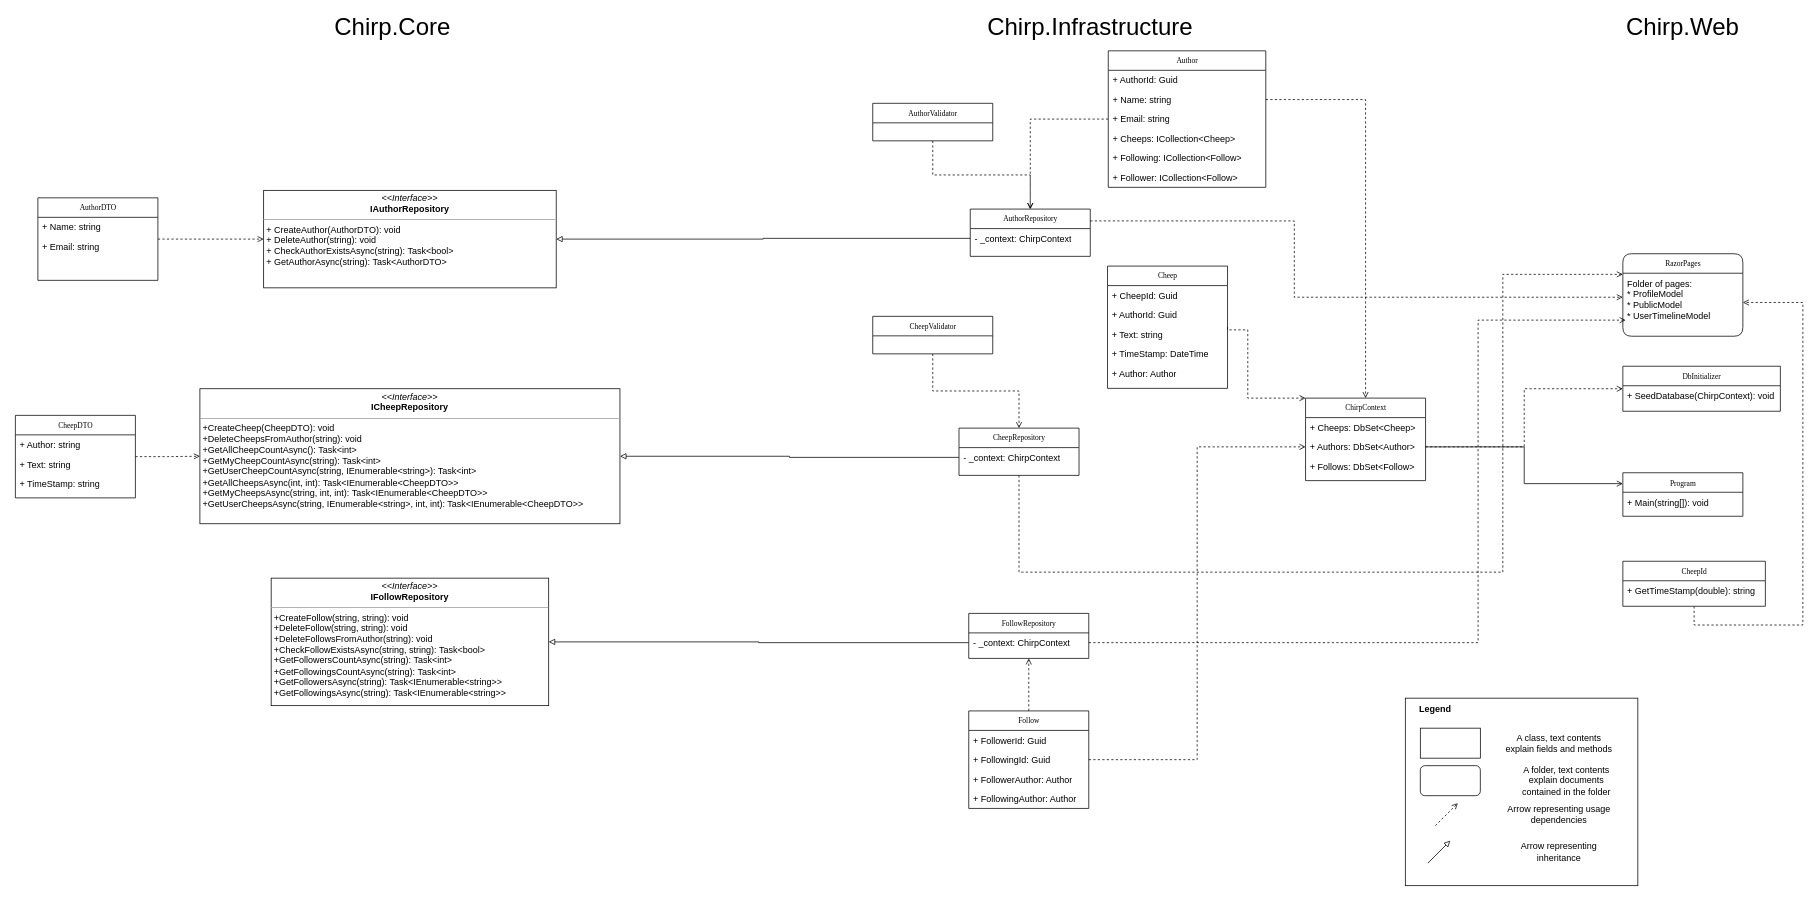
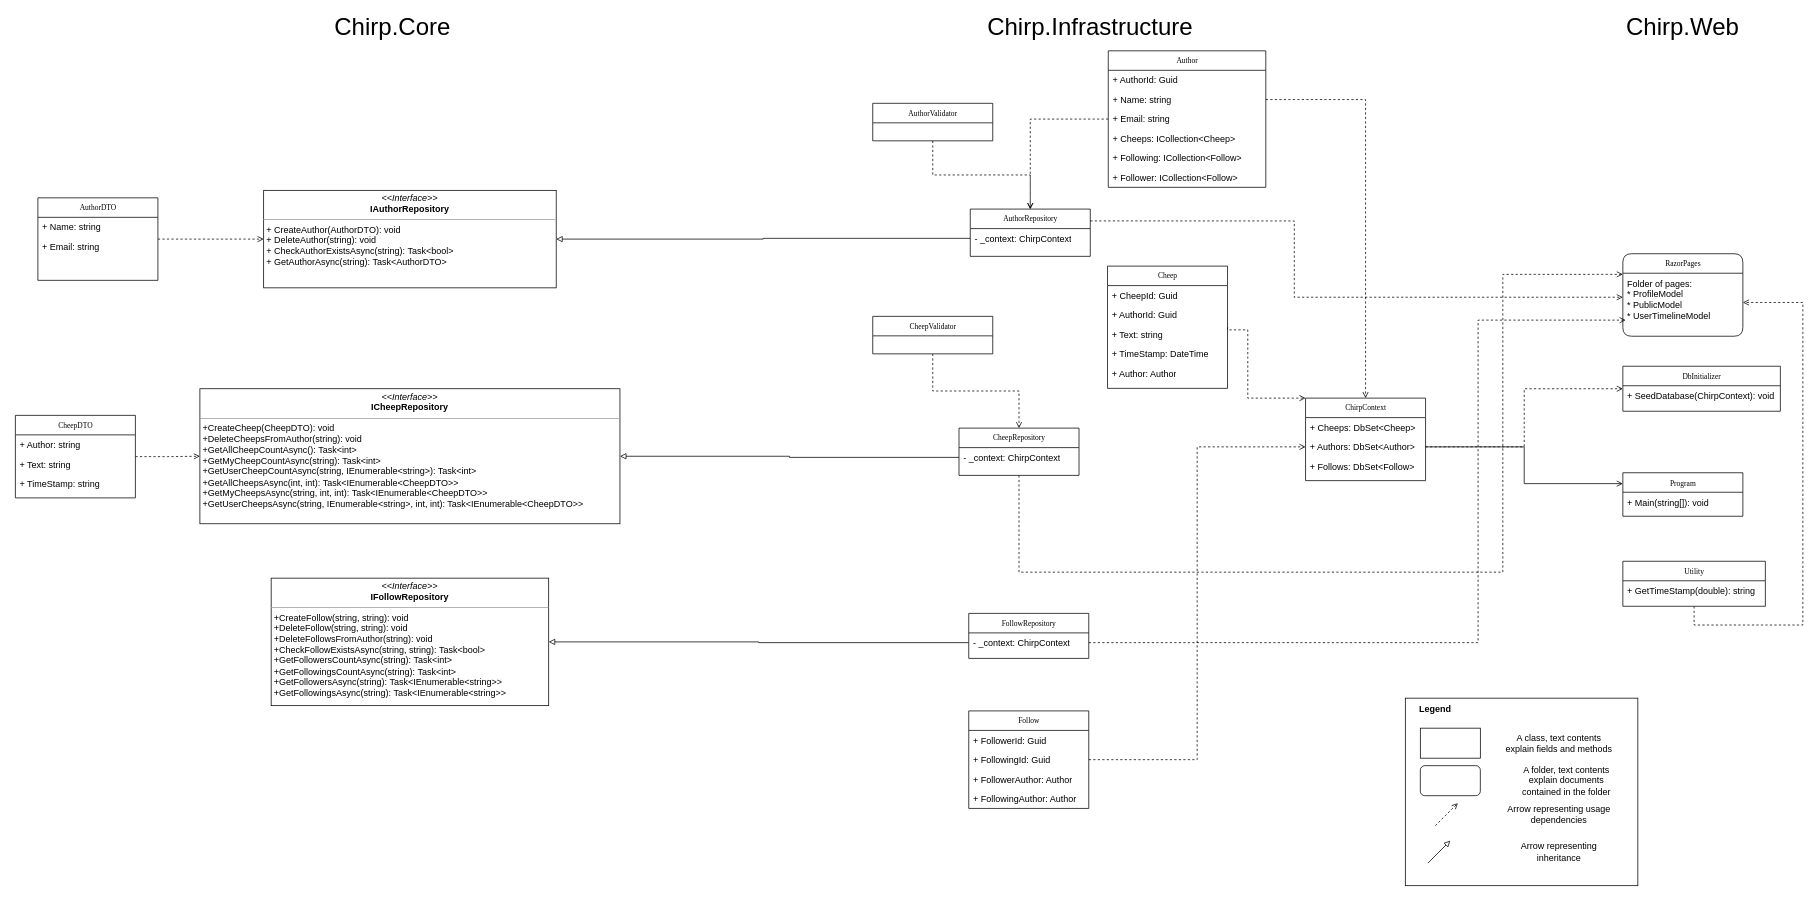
- <mxCell id="60" value="CheepId" style="swimlane;html=1;fontStyle=0;childLayout=stackLayout;horizontal=1;startSize=26;fillColor=none;horizontalStack=0;resizeParent=1;resizeLast=0;collapsible=1;marginBottom=0;swimlaneFillColor=#ffffff;rounded=0;shadow=0;comic=0;labelBackgroundColor=none;strokeWidth=1;fontFamily=Verdana;fontSize=10;align=center;" vertex="1" parent="1"><mxGeometry x="2163" y="747.5" width="190" height="60" as="geometry" /></mxCell>
+ <mxCell id="60" value="Utility" style="swimlane;html=1;fontStyle=0;childLayout=stackLayout;horizontal=1;startSize=26;fillColor=none;horizontalStack=0;resizeParent=1;resizeLast=0;collapsible=1;marginBottom=0;swimlaneFillColor=#ffffff;rounded=0;shadow=0;comic=0;labelBackgroundColor=none;strokeWidth=1;fontFamily=Verdana;fontSize=10;align=center;" vertex="1" parent="1"><mxGeometry x="2163" y="747.5" width="190" height="60" as="geometry" /></mxCell>
- <mxCell id="39" style="edgeStyle=orthogonalEdgeStyle;rounded=0;orthogonalLoop=1;jettySize=auto;html=1;dashed=1;endArrow=open;endFill=0;" edge="1" parent="1" source="40" target="79"><mxGeometry relative="1" as="geometry" /></mxCell>
